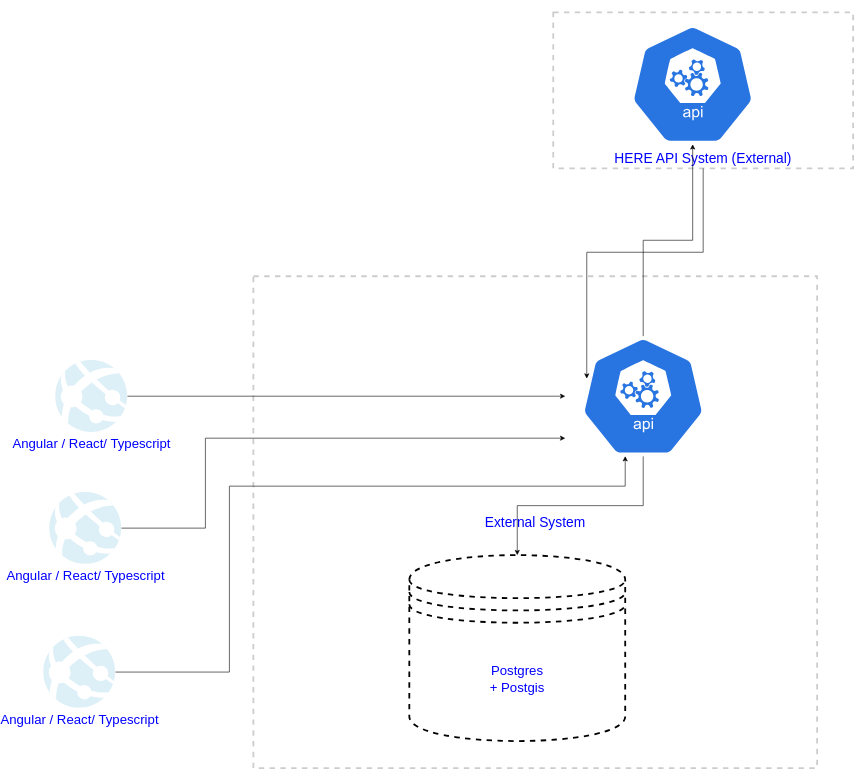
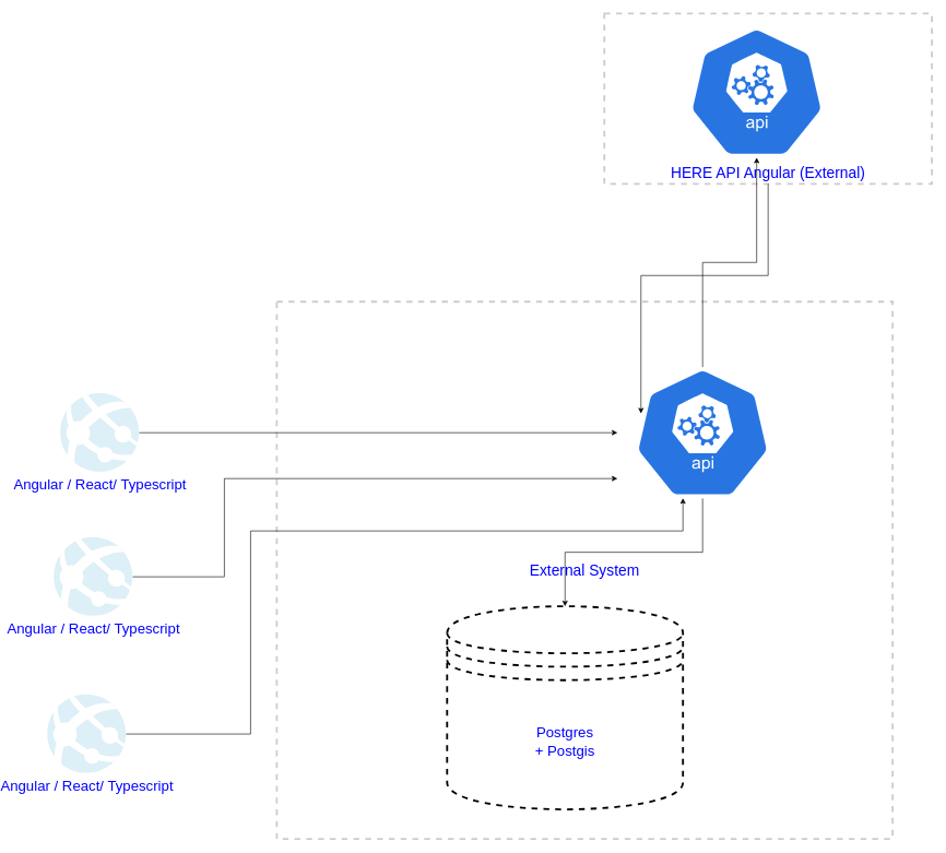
- <mxCell id="4" value="&lt;font style=&quot;font-size: 23px;&quot; color=&quot;#0000ff&quot;&gt;HERE API System (External)&lt;/font&gt;" style="rounded=0;whiteSpace=wrap;html=1;dashed=1;opacity=20;strokeWidth=3;verticalAlign=bottom;" vertex="1" parent="1"><mxGeometry x="870" y="20" width="500" height="260" as="geometry" /></mxCell>
+ <mxCell id="4" value="&lt;font style=&quot;font-size: 23px;&quot; color=&quot;#0000ff&quot;&gt;HERE API Angular (External)&lt;/font&gt;" style="rounded=0;whiteSpace=wrap;html=1;dashed=1;opacity=20;strokeWidth=3;verticalAlign=bottom;" vertex="1" parent="1"><mxGeometry x="870" y="20" width="500" height="260" as="geometry" /></mxCell>
